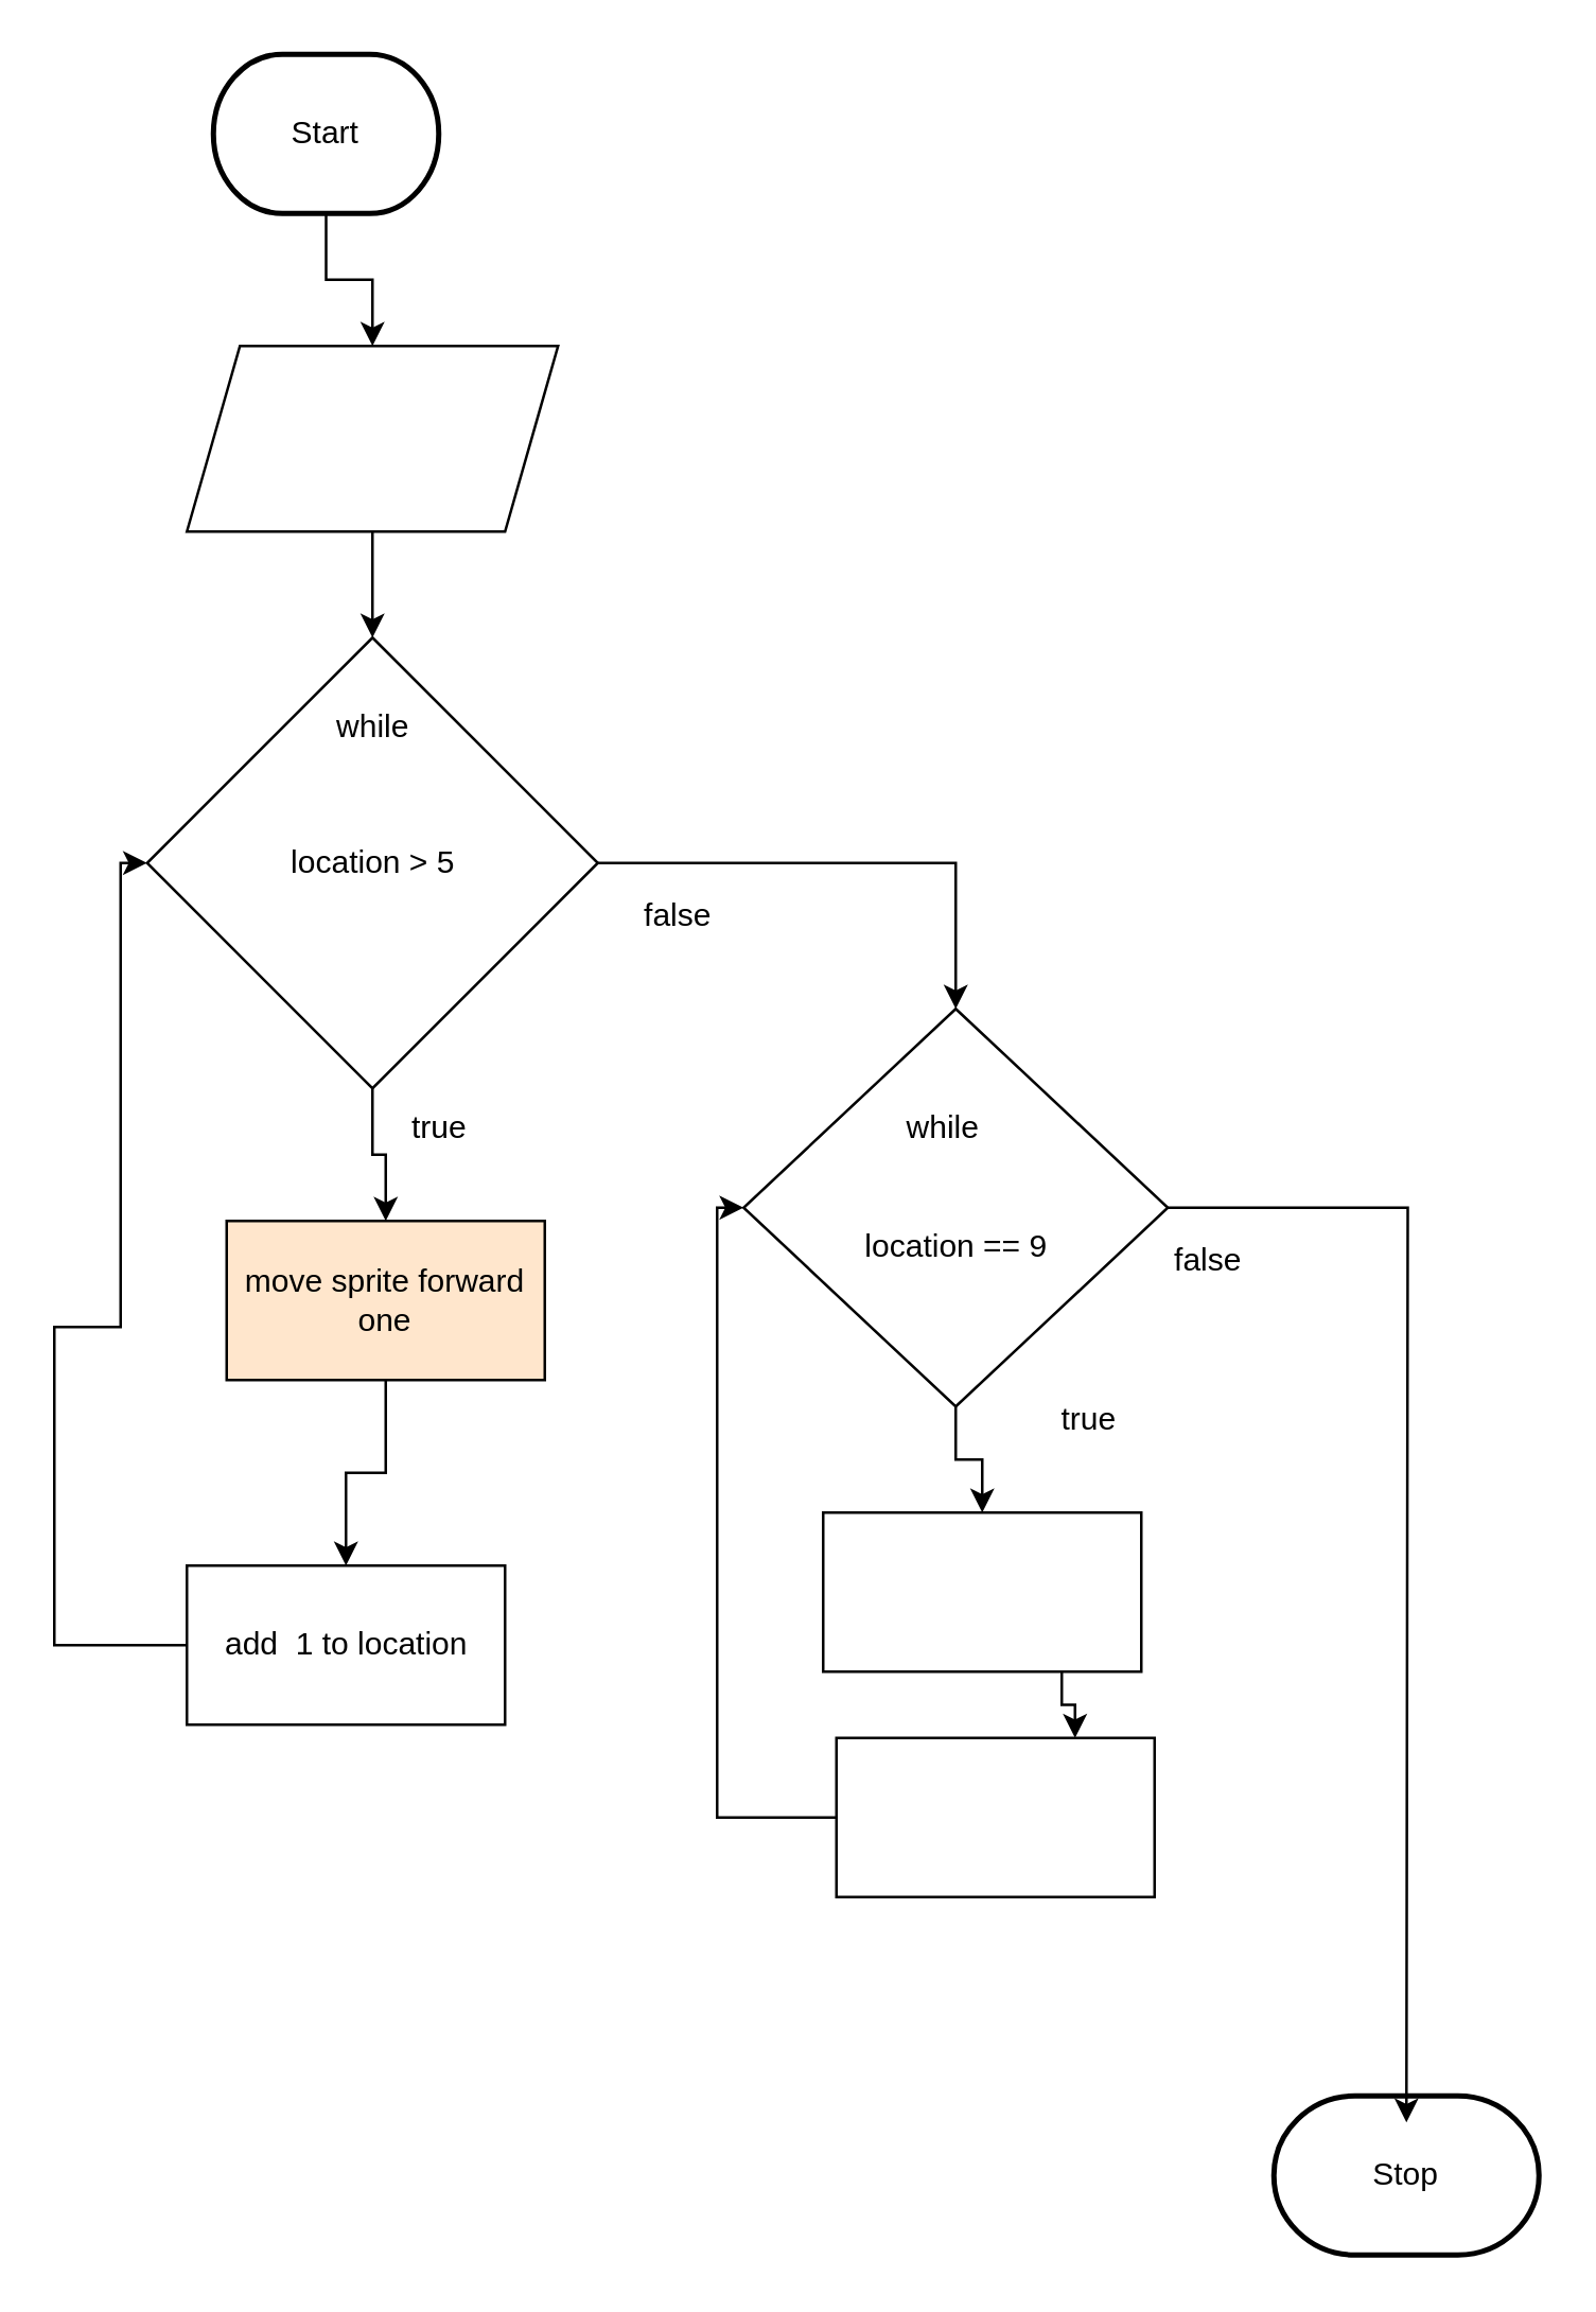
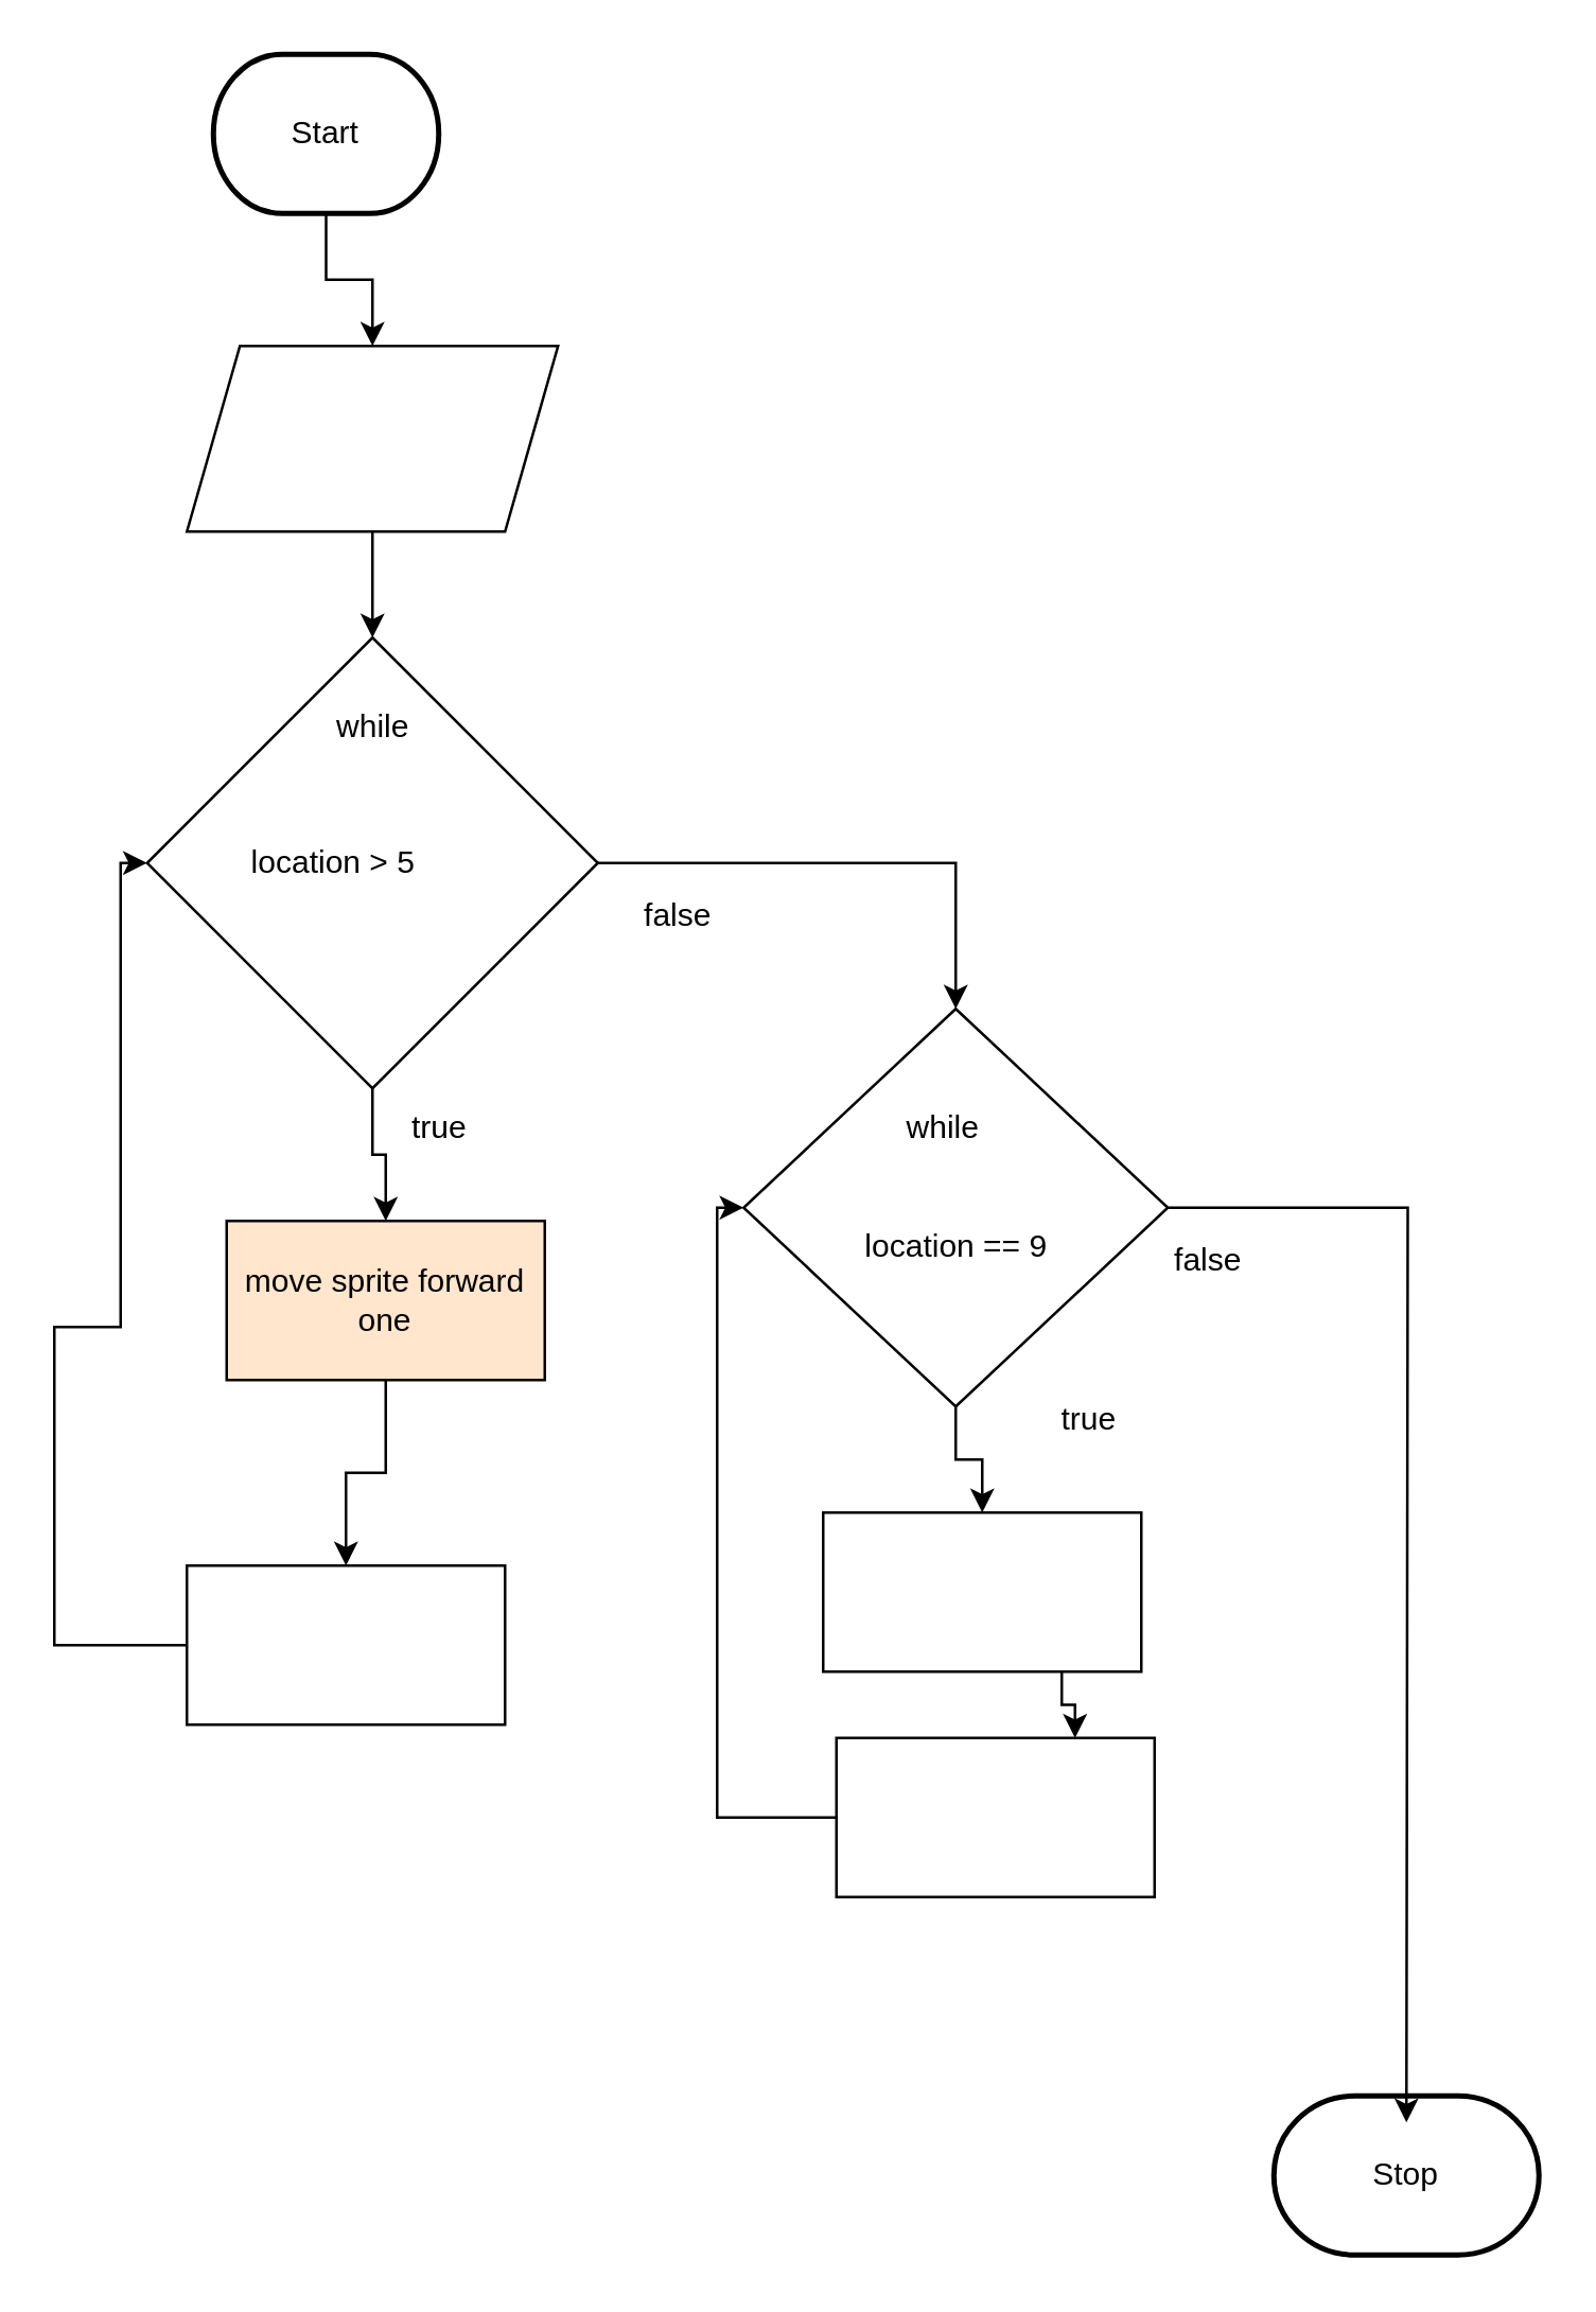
- <mxCell id="11" value="location &amp;gt; 5" style="text;html=1;align=center;verticalAlign=middle;resizable=0;points=[];autosize=1;strokeColor=none;fillColor=none;" vertex="1" parent="1"><mxGeometry x="95" y="310" width="90" height="30" as="geometry" /></mxCell>
+ <mxCell id="11" value="location &amp;gt; 5" style="text;html=1;align=center;verticalAlign=middle;resizable=0;points=[];autosize=1;strokeColor=none;fillColor=none;" vertex="1" parent="1"><mxGeometry x="80" y="310" width="90" height="30" as="geometry" /></mxCell>
- <mxCell id="24" value="add&amp;nbsp; 1 to location" style="text;html=1;align=center;verticalAlign=middle;resizable=0;points=[];autosize=1;strokeColor=none;fillColor=none;" vertex="1" parent="1"><mxGeometry x="70" y="605" width="120" height="30" as="geometry" /></mxCell>
